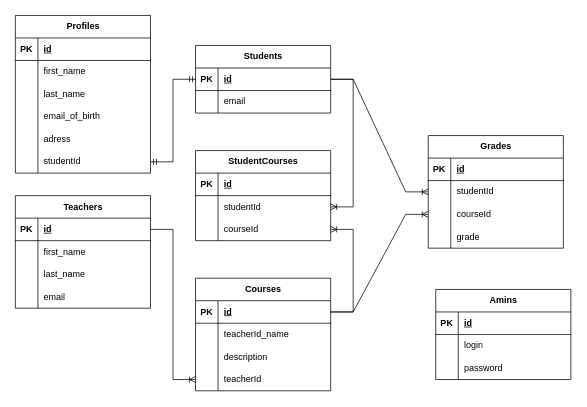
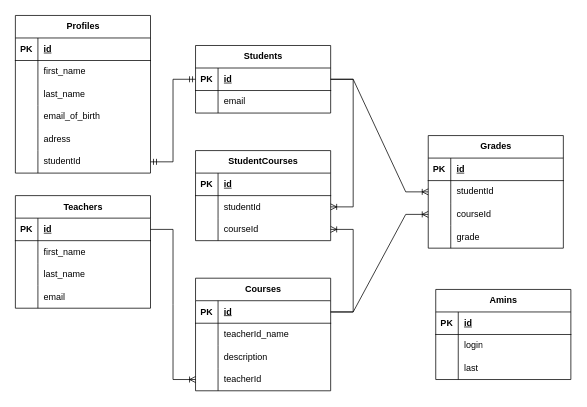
- <mxCell id="92" value="password" style="shape=partialRectangle;connectable=0;fillColor=none;top=0;left=0;bottom=0;right=0;align=left;spacingLeft=6;overflow=hidden;whiteSpace=wrap;html=1;" parent="90" vertex="1"><mxGeometry x="30" width="150" height="30" as="geometry"><mxRectangle width="150" height="30" as="alternateBounds" /></mxGeometry></mxCell>
+ <mxCell id="92" value="last" style="shape=partialRectangle;connectable=0;fillColor=none;top=0;left=0;bottom=0;right=0;align=left;spacingLeft=6;overflow=hidden;whiteSpace=wrap;html=1;" parent="90" vertex="1"><mxGeometry x="30" width="150" height="30" as="geometry"><mxRectangle width="150" height="30" as="alternateBounds" /></mxGeometry></mxCell>
